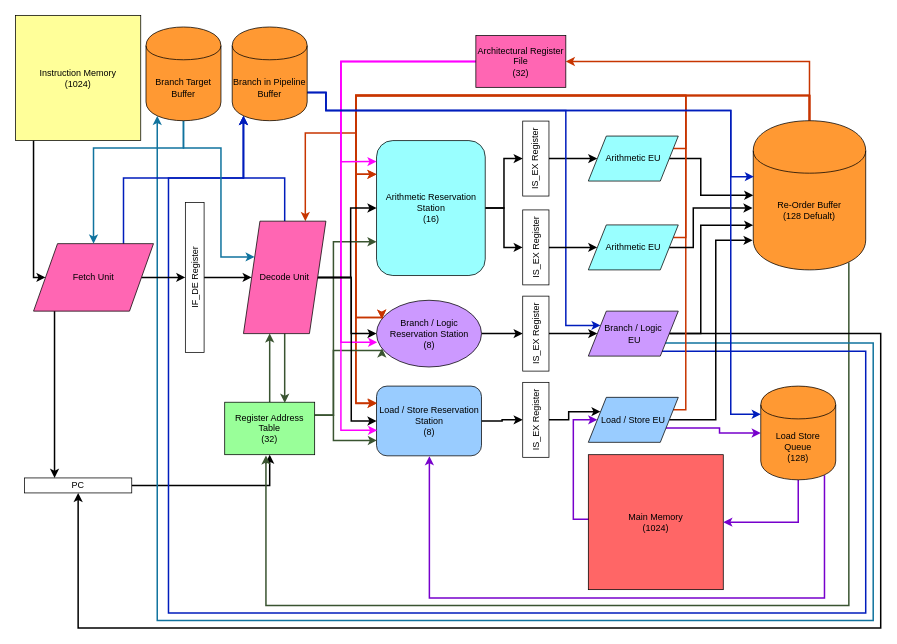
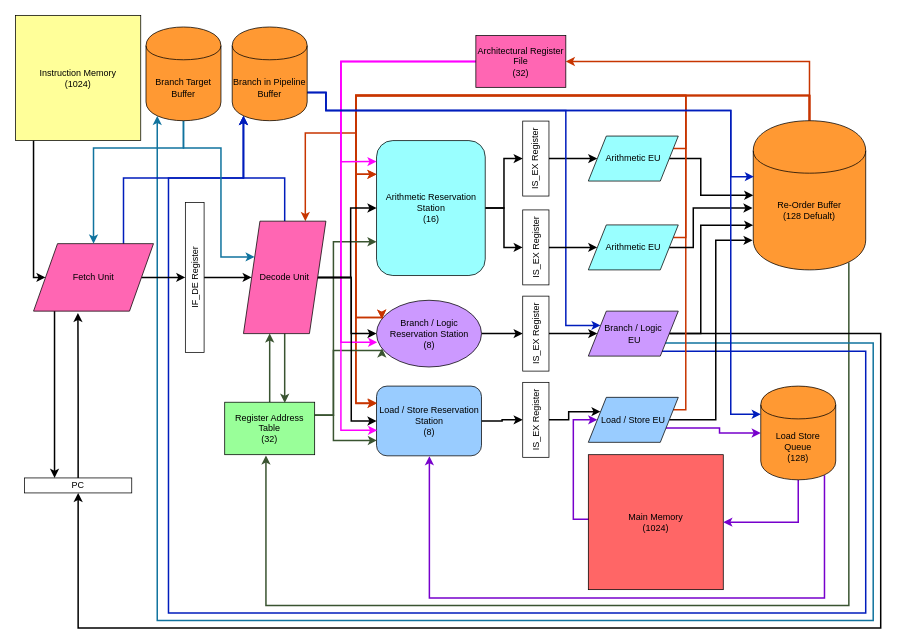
- <mxCell id="4" style="edgeStyle=orthogonalEdgeStyle;rounded=0;orthogonalLoop=1;jettySize=auto;html=1;strokeWidth=2;" edge="1" parent="1" source="5" target="45"><mxGeometry relative="1" as="geometry" /></mxCell>
+ <mxCell id="4" style="edgeStyle=orthogonalEdgeStyle;rounded=0;orthogonalLoop=1;jettySize=auto;html=1;entryX=0.37;entryY=1.026;entryDx=0;entryDy=0;strokeWidth=2;entryPerimeter=0;" edge="1" parent="1" source="5" target="53"><mxGeometry relative="1" as="geometry" /></mxCell>
